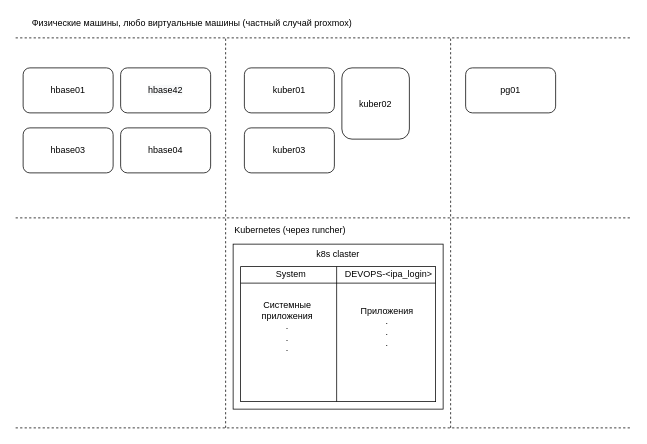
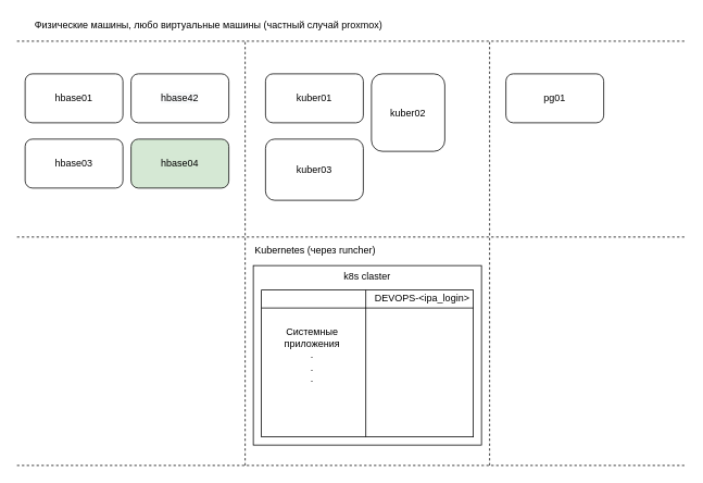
- <mxCell id="7" value="&lt;span style=&quot;font-family: &amp;#34;helvetica&amp;#34;&quot;&gt;hbase04&lt;/span&gt;" style="rounded=1;whiteSpace=wrap;html=1;" parent="1" vertex="1"><mxGeometry x="160" y="170" width="120" height="60" as="geometry" /></mxCell>
+ <mxCell id="7" value="&lt;span style=&quot;font-family: &amp;#34;helvetica&amp;#34;&quot;&gt;hbase04&lt;/span&gt;" style="rounded=1;whiteSpace=wrap;html=1;fillColor=#d5e8d4;" parent="1" vertex="1"><mxGeometry x="160" y="170" width="120" height="60" as="geometry" /></mxCell>
- <mxCell id="10" value="kuber03" style="rounded=1;whiteSpace=wrap;html=1;" parent="1" vertex="1"><mxGeometry x="325" y="170" width="120" height="60" as="geometry" /></mxCell>
+ <mxCell id="10" value="kuber03" style="rounded=1;whiteSpace=wrap;html=1;" parent="1" vertex="1"><mxGeometry x="325" y="170" width="120" height="75" as="geometry" /></mxCell>
- <mxCell id="17" value="System" style="text;html=1;strokeColor=none;fillColor=none;align=center;verticalAlign=middle;whiteSpace=wrap;rounded=0;" parent="1" vertex="1"><mxGeometry x="325" y="355" width="125" height="20" as="geometry" /></mxCell>
- <mxCell id="20" value="Приложения&lt;br&gt;.&lt;br&gt;.&lt;br&gt;&lt;div&gt;&lt;span&gt;.&lt;/span&gt;&lt;/div&gt;" style="text;html=1;strokeColor=none;fillColor=none;align=center;verticalAlign=middle;whiteSpace=wrap;rounded=0;" parent="1" vertex="1"><mxGeometry x="457.5" y="395" width="115" height="80" as="geometry" /></mxCell>
